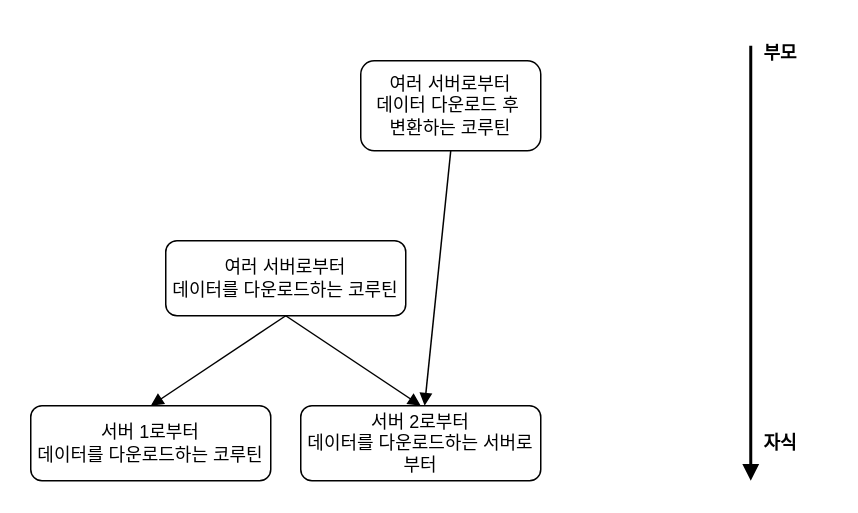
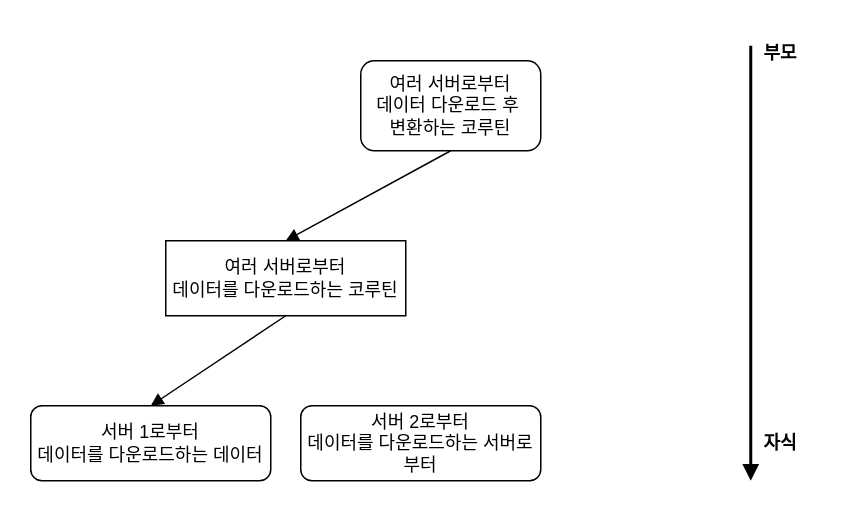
- <mxCell id="2" style="rounded=0;orthogonalLoop=1;jettySize=auto;html=1;endArrow=block;endFill=1;exitX=0.5;exitY=1;exitDx=0;exitDy=0;" edge="1" parent="1" source="3" target="8"><mxGeometry relative="1" as="geometry" /></mxCell>
+ <mxCell id="2" style="rounded=0;orthogonalLoop=1;jettySize=auto;html=1;entryX=0.5;entryY=0;entryDx=0;entryDy=0;endArrow=block;endFill=1;exitX=0.5;exitY=1;exitDx=0;exitDy=0;" edge="1" parent="1" source="3" target="6"><mxGeometry relative="1" as="geometry" /></mxCell>
- <mxCell id="6" value="여러 서버로부터&lt;div&gt;데이터를 다운로드하는 코루틴&lt;/div&gt;" style="rounded=1;whiteSpace=wrap;html=1;" vertex="1" parent="1"><mxGeometry x="110" y="160" width="160" height="50" as="geometry" /></mxCell>
+ <mxCell id="6" value="여러 서버로부터&lt;div&gt;데이터를 다운로드하는 코루틴&lt;/div&gt;" style="whiteSpace=wrap;html=1;rounded=0;" vertex="1" parent="1"><mxGeometry x="110" y="160" width="160" height="50" as="geometry" /></mxCell>
- <mxCell id="5" style="rounded=0;orthogonalLoop=1;jettySize=auto;html=1;entryX=0.5;entryY=0;entryDx=0;entryDy=0;endArrow=block;endFill=1;exitX=0.5;exitY=1;exitDx=0;exitDy=0;" edge="1" parent="1" source="6" target="8"><mxGeometry relative="1" as="geometry" /></mxCell>
- <mxCell id="7" value="서버 1로부터&lt;div&gt;데이터를 다운로드하는 코루틴&lt;/div&gt;" style="rounded=1;whiteSpace=wrap;html=1;" vertex="1" parent="1"><mxGeometry x="20" y="270" width="160" height="50" as="geometry" /></mxCell>
+ <mxCell id="7" value="서버 1로부터&lt;div&gt;데이터를 다운로드하는 데이터&lt;/div&gt;" style="rounded=1;whiteSpace=wrap;html=1;" vertex="1" parent="1"><mxGeometry x="20" y="270" width="160" height="50" as="geometry" /></mxCell>
